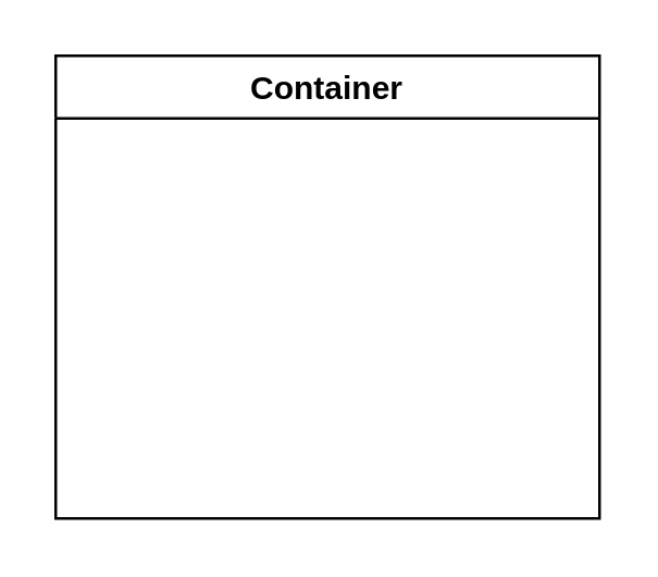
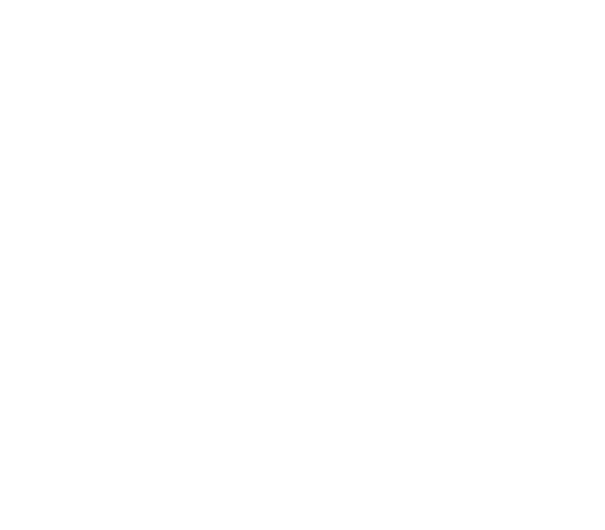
- <mxCell id="2" value="Container" style="swimlane;" vertex="1" parent="1"><mxGeometry x="20" y="20" width="200" height="170" as="geometry" /></mxCell>
